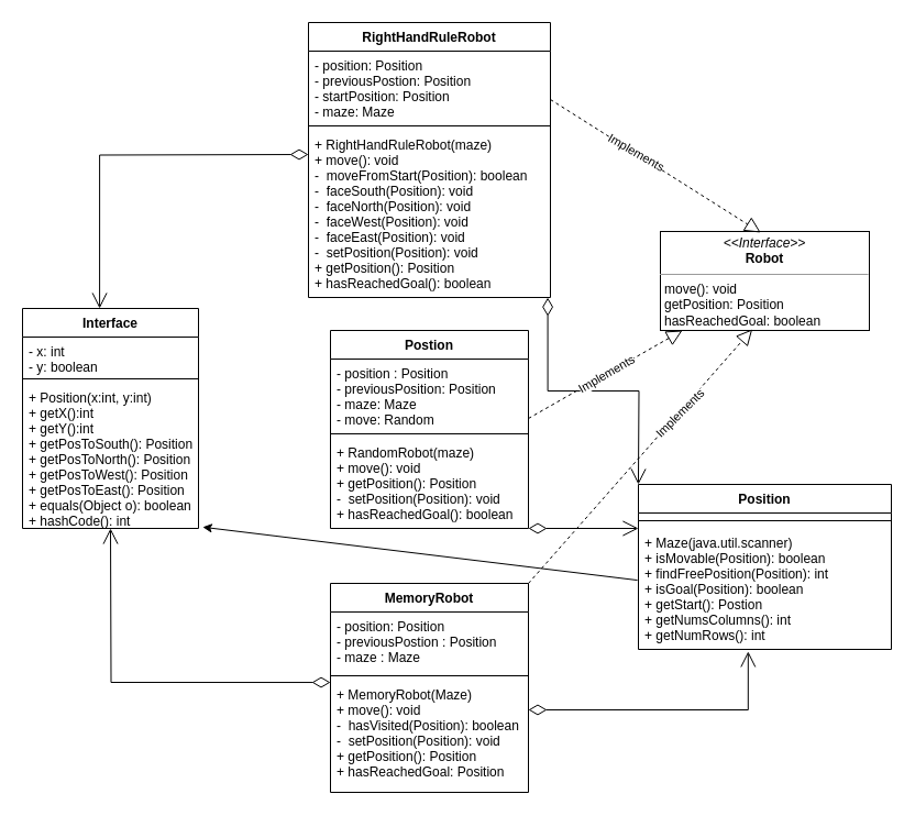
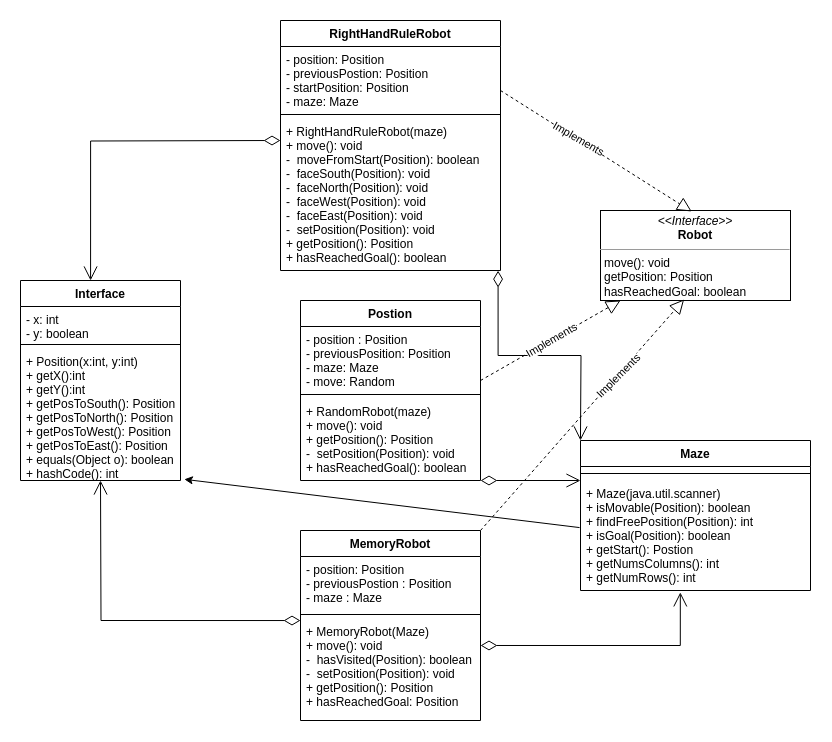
- <mxCell id="14" value="Position" style="swimlane;fontStyle=1;align=center;verticalAlign=top;childLayout=stackLayout;horizontal=1;startSize=26;horizontalStack=0;resizeParent=1;resizeParentMax=0;resizeLast=0;collapsible=1;marginBottom=0;" vertex="1" parent="1"><mxGeometry x="580" y="440" width="230" height="150" as="geometry" /></mxCell>
+ <mxCell id="14" value="Maze" style="swimlane;fontStyle=1;align=center;verticalAlign=top;childLayout=stackLayout;horizontal=1;startSize=26;horizontalStack=0;resizeParent=1;resizeParentMax=0;resizeLast=0;collapsible=1;marginBottom=0;" vertex="1" parent="1"><mxGeometry x="580" y="440" width="230" height="150" as="geometry" /></mxCell>
